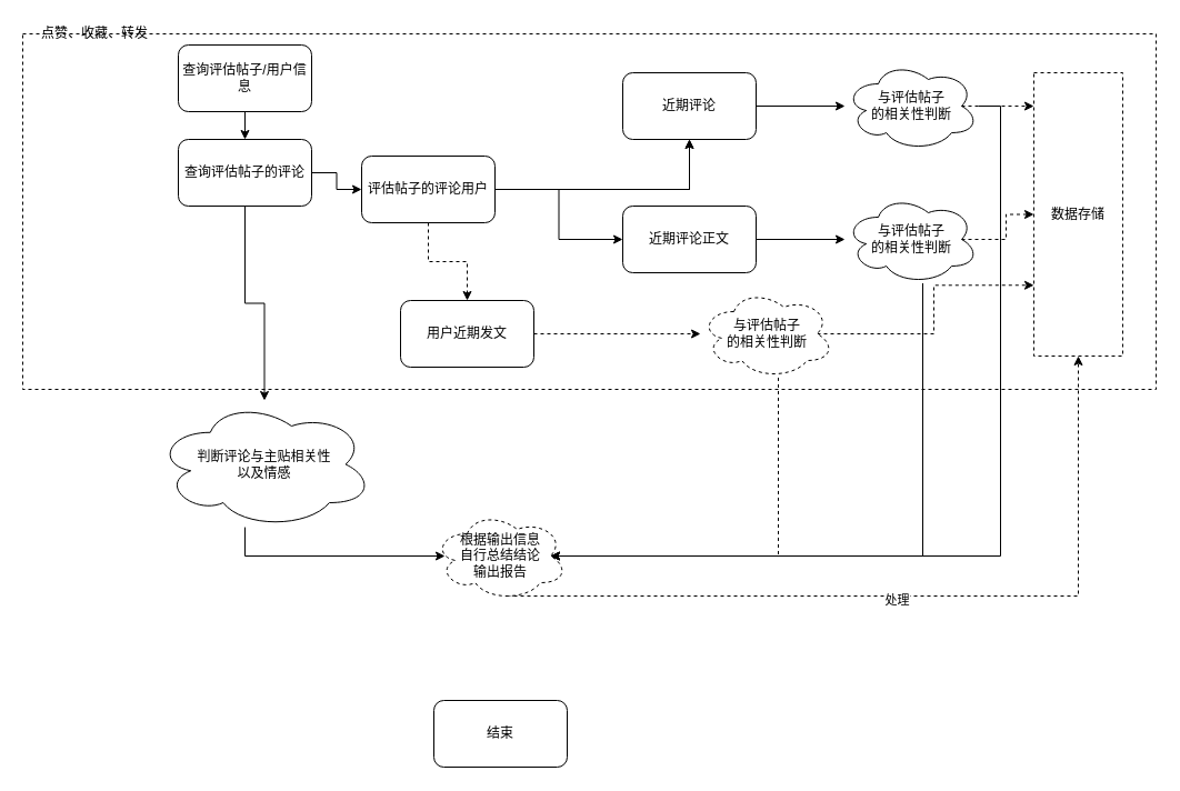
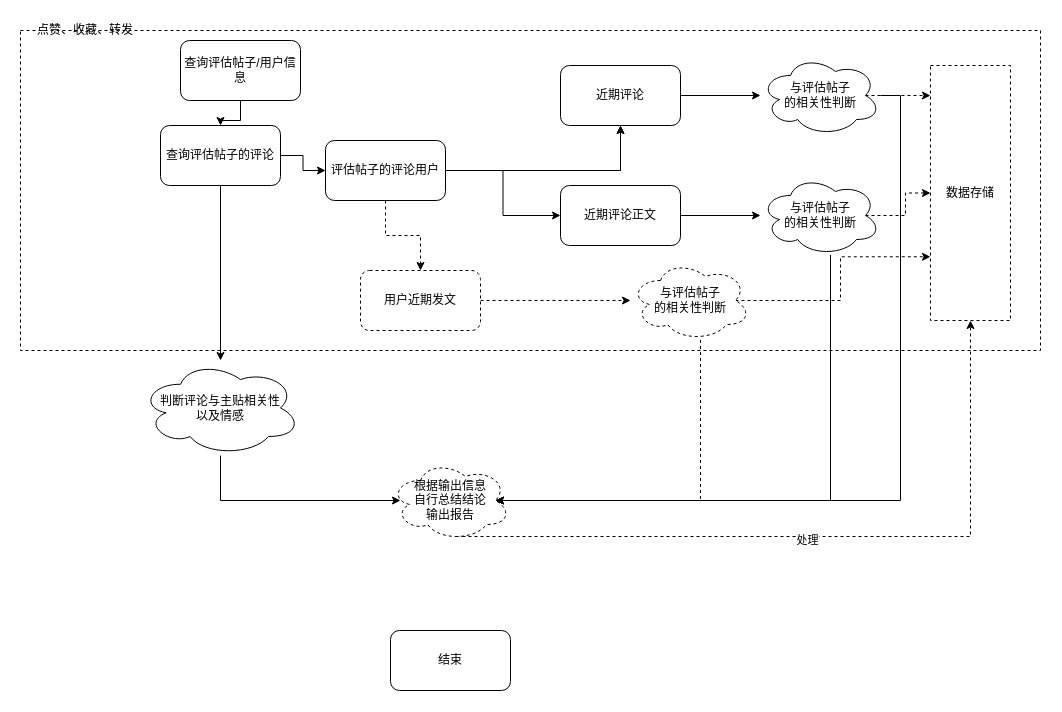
- <mxCell id="19" value="查询评估帖子/用户信息" style="rounded=1;whiteSpace=wrap;html=1;" parent="1" vertex="1"><mxGeometry x="160" y="40" width="120" height="60" as="geometry" /></mxCell>
+ <mxCell id="19" value="查询评估帖子/用户信息" style="rounded=1;whiteSpace=wrap;html=1;" parent="1" vertex="1"><mxGeometry x="180" y="40" width="120" height="60" as="geometry" /></mxCell>
- <mxCell id="25" value="用户近期发文" style="rounded=1;whiteSpace=wrap;html=1;dashed=0;" vertex="1" parent="1"><mxGeometry x="360" y="270" width="120" height="60" as="geometry" /></mxCell>
+ <mxCell id="25" value="用户近期发文" style="rounded=1;whiteSpace=wrap;html=1;dashed=1;" vertex="1" parent="1"><mxGeometry x="360" y="270" width="120" height="60" as="geometry" /></mxCell>
- <mxCell id="8" value="判断评论与主贴相关性&lt;br&gt;以及情感" style="ellipse;shape=cloud;whiteSpace=wrap;html=1;rounded=1;" parent="1" vertex="1"><mxGeometry x="140" y="360" width="195" height="115" as="geometry" /></mxCell>
+ <mxCell id="8" value="判断评论与主贴相关性&lt;br&gt;以及情感" style="ellipse;shape=cloud;whiteSpace=wrap;html=1;rounded=1;" parent="1" vertex="1"><mxGeometry x="140" y="360" width="160" height="95" as="geometry" /></mxCell>
